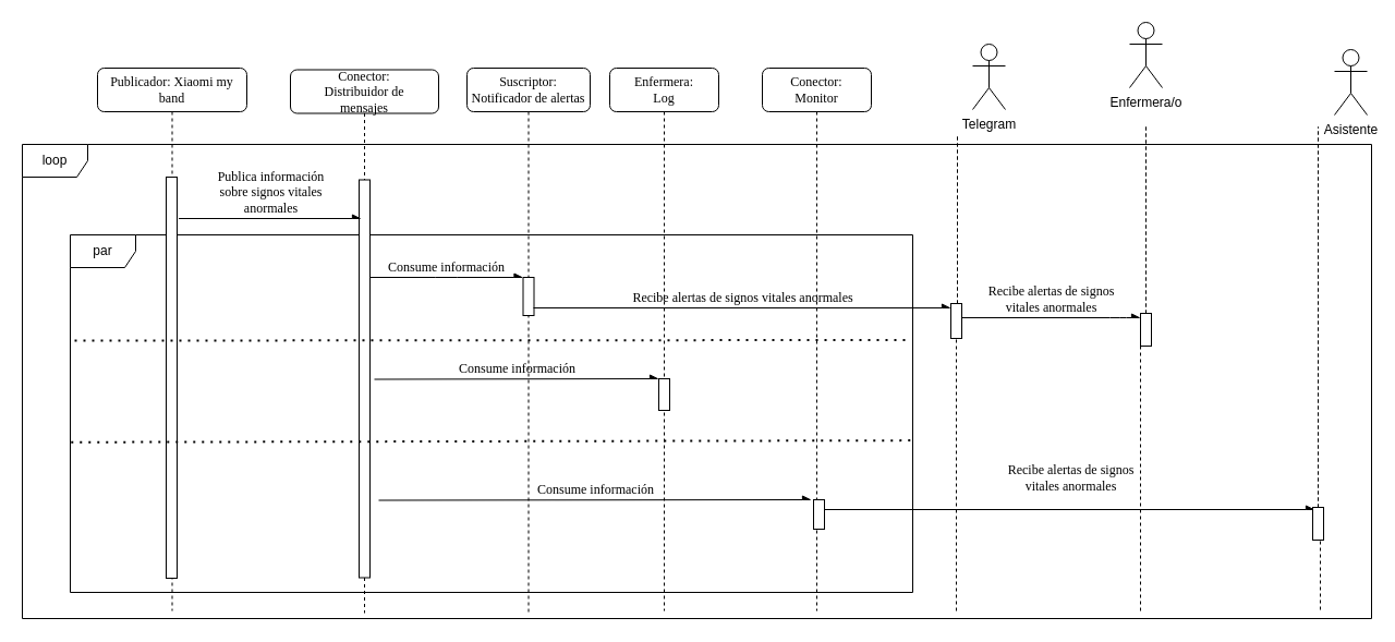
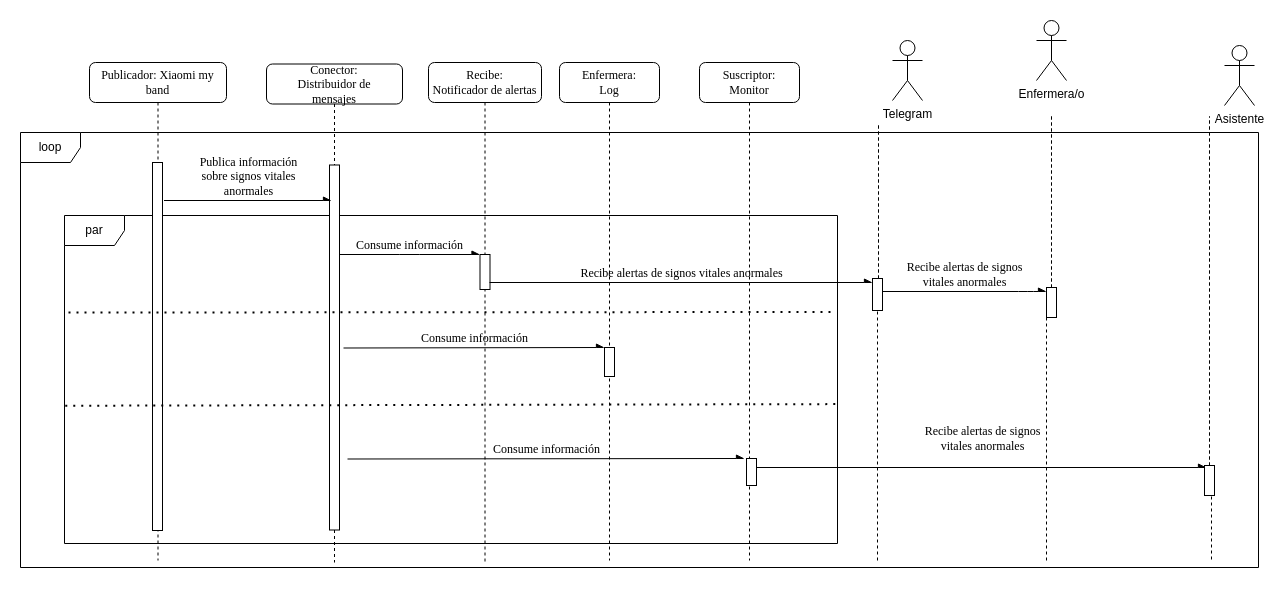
- <mxCell id="6" value="Suscriptor:&lt;br&gt;Notificador de alertas" style="shape=umlLifeline;perimeter=lifelinePerimeter;whiteSpace=wrap;html=1;container=1;collapsible=0;recursiveResize=0;outlineConnect=0;rounded=1;shadow=0;comic=0;labelBackgroundColor=none;strokeWidth=1;fontFamily=Verdana;fontSize=12;align=center;" vertex="1" parent="1"><mxGeometry x="428" y="62" width="113" height="501" as="geometry" /></mxCell>
+ <mxCell id="6" value="Recibe:&lt;br&gt;Notificador de alertas" style="shape=umlLifeline;perimeter=lifelinePerimeter;whiteSpace=wrap;html=1;container=1;collapsible=0;recursiveResize=0;outlineConnect=0;rounded=1;shadow=0;comic=0;labelBackgroundColor=none;strokeWidth=1;fontFamily=Verdana;fontSize=12;align=center;" vertex="1" parent="1"><mxGeometry x="428" y="62" width="113" height="501" as="geometry" /></mxCell>
- <mxCell id="11" value="Conector:&lt;br&gt;Monitor" style="shape=umlLifeline;perimeter=lifelinePerimeter;whiteSpace=wrap;html=1;container=1;collapsible=0;recursiveResize=0;outlineConnect=0;rounded=1;shadow=0;comic=0;labelBackgroundColor=none;strokeWidth=1;fontFamily=Verdana;fontSize=12;align=center;" vertex="1" parent="1"><mxGeometry x="699" y="62" width="100" height="498" as="geometry" /></mxCell>
+ <mxCell id="11" value="Suscriptor:&lt;br&gt;Monitor" style="shape=umlLifeline;perimeter=lifelinePerimeter;whiteSpace=wrap;html=1;container=1;collapsible=0;recursiveResize=0;outlineConnect=0;rounded=1;shadow=0;comic=0;labelBackgroundColor=none;strokeWidth=1;fontFamily=Verdana;fontSize=12;align=center;" vertex="1" parent="1"><mxGeometry x="699" y="62" width="100" height="498" as="geometry" /></mxCell>
